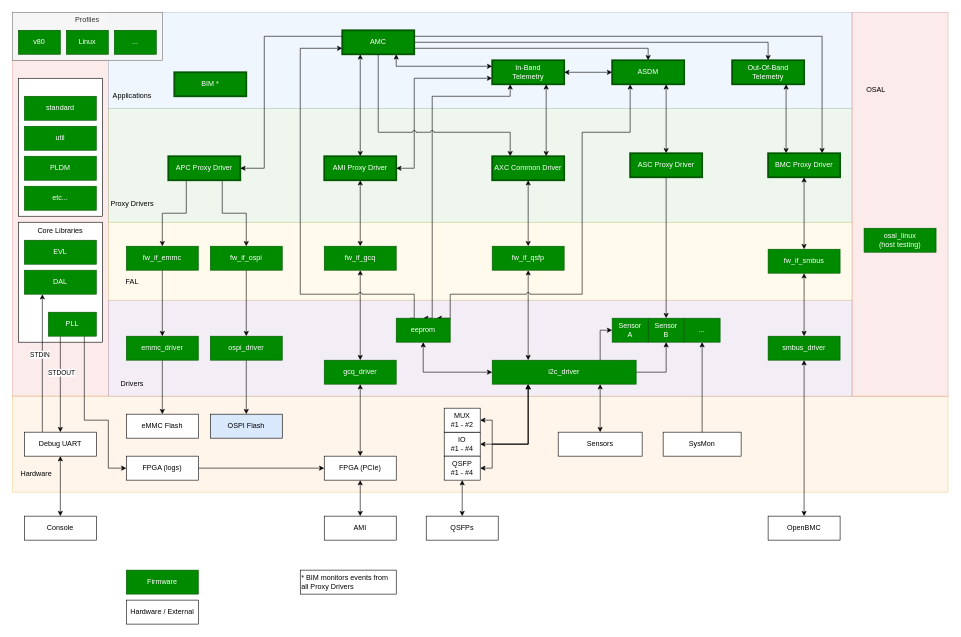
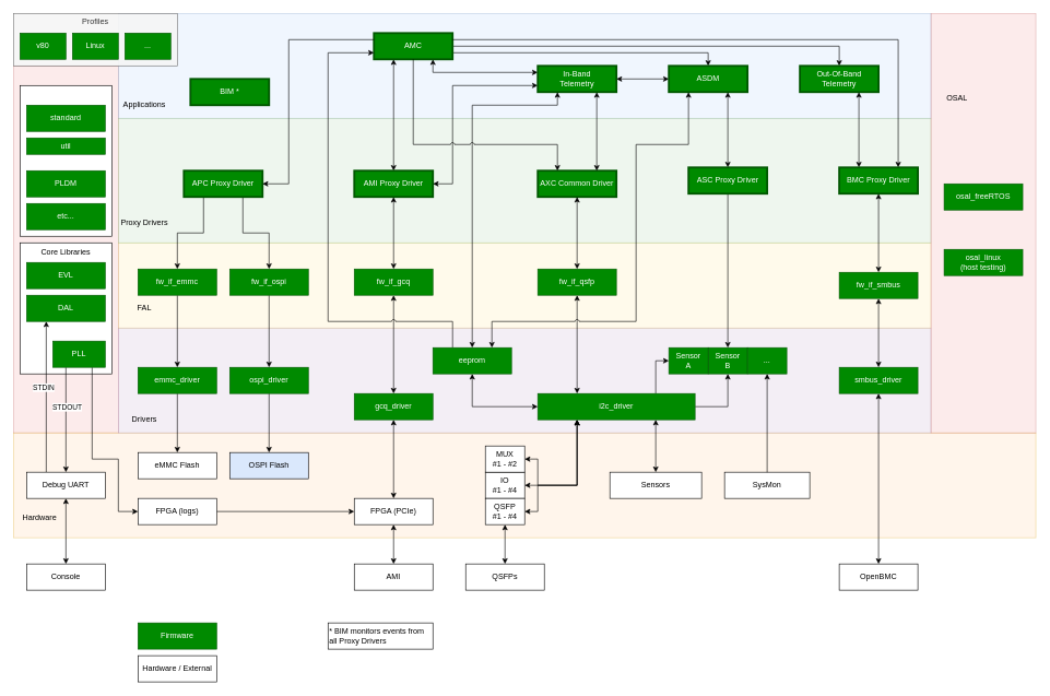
- <mxCell id="106" value="util" style="rounded=0;whiteSpace=wrap;html=1;fillColor=#008a00;fontColor=#ffffff;strokeColor=#005700;" parent="1" vertex="1"><mxGeometry x="40" y="210" width="120" height="40" as="geometry" /></mxCell>
+ <mxCell id="106" value="util" style="rounded=0;whiteSpace=wrap;html=1;fillColor=#008a00;fontColor=#ffffff;strokeColor=#005700;" parent="1" vertex="1"><mxGeometry x="40" y="210" width="120" height="25" as="geometry" /></mxCell>
+ <mxCell id="40" value="osal_freeRTOS" style="rounded=0;whiteSpace=wrap;html=1;fillColor=#008a00;fontColor=#ffffff;strokeColor=#005700;" parent="1" vertex="1"><mxGeometry x="1440" y="280" width="120" height="40" as="geometry" /></mxCell>
- <mxCell id="91" value="eeprom" style="rounded=0;whiteSpace=wrap;html=1;fillColor=#008a00;fontColor=#ffffff;strokeColor=#005700;" parent="1" vertex="1"><mxGeometry x="660" y="530" width="90" height="40" as="geometry" /></mxCell>
+ <mxCell id="91" value="eeprom" style="rounded=0;whiteSpace=wrap;html=1;fillColor=#008a00;fontColor=#ffffff;strokeColor=#005700;" parent="1" vertex="1"><mxGeometry x="660" y="530" width="120" height="40" as="geometry" /></mxCell>
